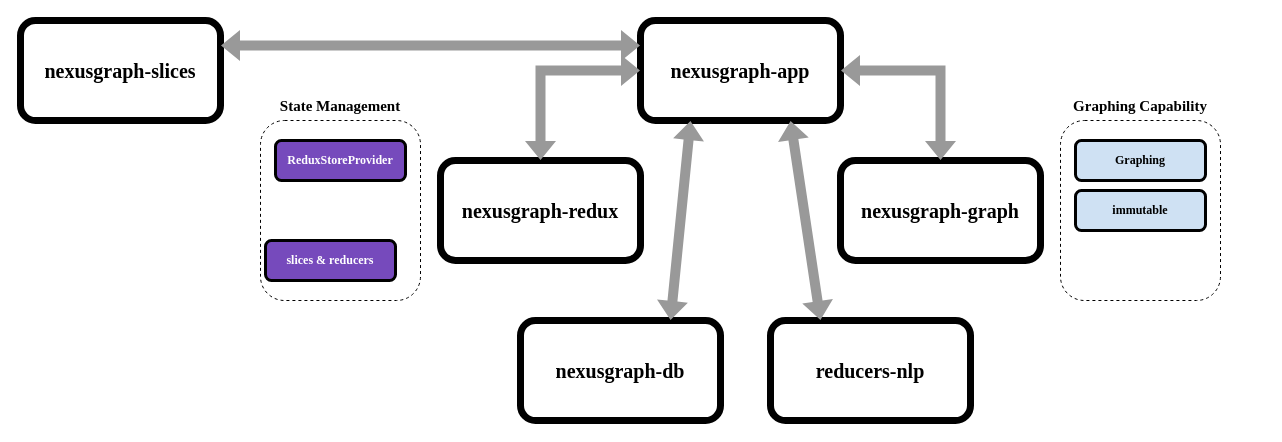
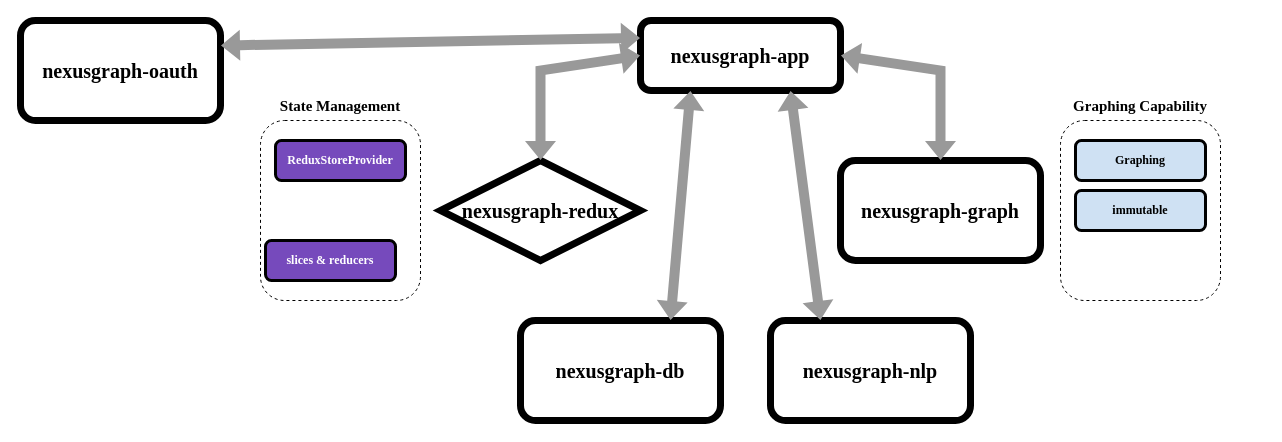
- <mxCell id="7" value="&lt;font style=&quot;font-size: 20px;&quot; face=&quot;Ubuntu&quot;&gt;&lt;b&gt;nexusgraph-slices&lt;/b&gt;&lt;/font&gt;" style="rounded=1;whiteSpace=wrap;html=1;fillColor=none;strokeWidth=7;" vertex="1" parent="1"><mxGeometry x="20" y="20" width="200" height="100" as="geometry" /></mxCell>
+ <mxCell id="7" value="&lt;font style=&quot;font-size: 20px;&quot; face=&quot;Ubuntu&quot;&gt;&lt;b&gt;nexusgraph-oauth&lt;/b&gt;&lt;/font&gt;" style="rounded=1;whiteSpace=wrap;html=1;fillColor=none;strokeWidth=7;" vertex="1" parent="1"><mxGeometry x="20" y="20" width="200" height="100" as="geometry" /></mxCell>
- <mxCell id="2" value="&lt;font style=&quot;font-size: 20px;&quot; face=&quot;Ubuntu&quot;&gt;&lt;b&gt;nexusgraph-app&lt;/b&gt;&lt;/font&gt;" style="rounded=1;whiteSpace=wrap;html=1;fillColor=none;strokeWidth=7;" vertex="1" parent="1"><mxGeometry x="640" y="20" width="200" height="100" as="geometry" /></mxCell>
+ <mxCell id="2" value="&lt;font style=&quot;font-size: 20px;&quot; face=&quot;Ubuntu&quot;&gt;&lt;b&gt;nexusgraph-app&lt;/b&gt;&lt;/font&gt;" style="rounded=1;whiteSpace=wrap;html=1;fillColor=none;strokeWidth=7;" vertex="1" parent="1"><mxGeometry x="640" y="20" width="200" height="70" as="geometry" /></mxCell>
- <mxCell id="3" value="&lt;font style=&quot;font-size: 20px;&quot; face=&quot;Ubuntu&quot;&gt;&lt;b&gt;nexusgraph-redux&lt;/b&gt;&lt;/font&gt;" style="rounded=1;whiteSpace=wrap;html=1;fillColor=none;strokeWidth=7;" vertex="1" parent="1"><mxGeometry x="440" y="160" width="200" height="100" as="geometry" /></mxCell>
+ <mxCell id="3" value="&lt;font style=&quot;font-size: 20px;&quot; face=&quot;Ubuntu&quot;&gt;&lt;b&gt;nexusgraph-redux&lt;/b&gt;&lt;/font&gt;" style="rhombus;whiteSpace=wrap;html=1;fillColor=none;strokeWidth=7;" vertex="1" parent="1"><mxGeometry x="440" y="160" width="200" height="100" as="geometry" /></mxCell>
- <mxCell id="6" value="&lt;font style=&quot;font-size: 20px;&quot; face=&quot;Ubuntu&quot;&gt;&lt;b&gt;reducers-nlp&lt;/b&gt;&lt;/font&gt;" style="rounded=1;whiteSpace=wrap;html=1;fillColor=none;strokeWidth=7;" vertex="1" parent="1"><mxGeometry x="770" y="320" width="200" height="100" as="geometry" /></mxCell>
+ <mxCell id="6" value="&lt;font style=&quot;font-size: 20px;&quot; face=&quot;Ubuntu&quot;&gt;&lt;b&gt;nexusgraph-nlp&lt;/b&gt;&lt;/font&gt;" style="rounded=1;whiteSpace=wrap;html=1;fillColor=none;strokeWidth=7;" vertex="1" parent="1"><mxGeometry x="770" y="320" width="200" height="100" as="geometry" /></mxCell>
